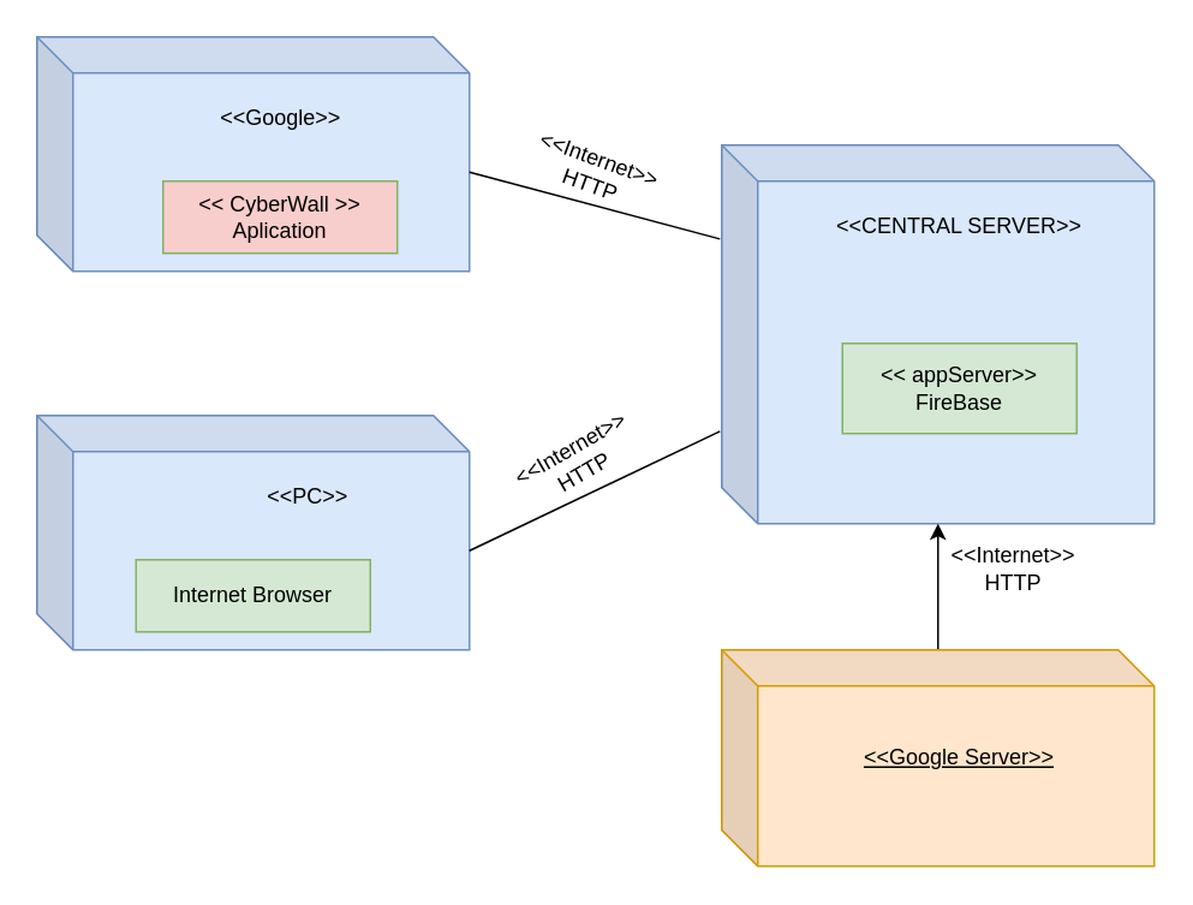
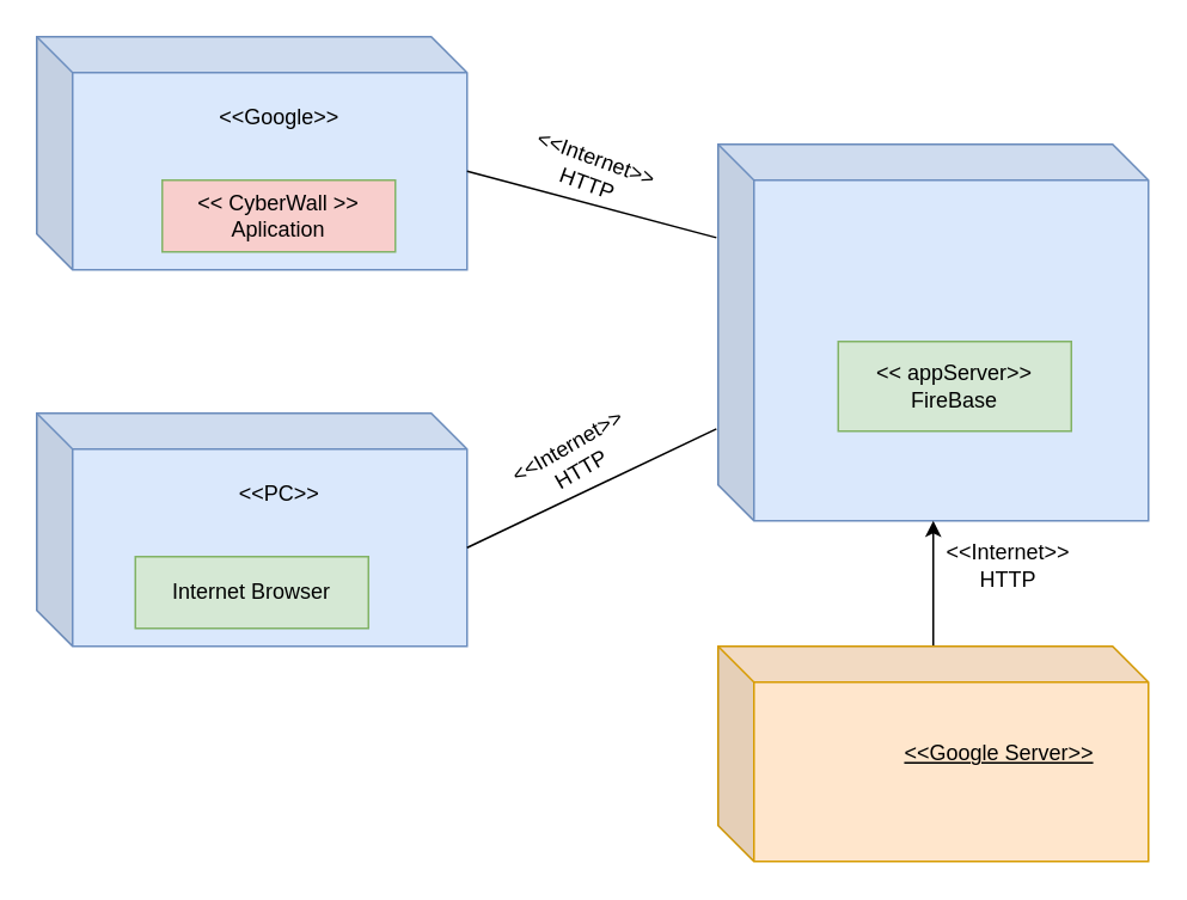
- <mxCell id="7" value="&amp;lt;&amp;lt;CENTRAL SERVER&amp;gt;&amp;gt;" style="text;html=1;strokeColor=none;fillColor=none;align=center;verticalAlign=middle;whiteSpace=wrap;rounded=0;" parent="1" vertex="1"><mxGeometry x="458" y="110" width="148" height="30" as="geometry" /></mxCell>
- <mxCell id="10" value="&amp;lt;&amp;lt;PC&amp;gt;&amp;gt;" style="text;html=1;strokeColor=none;fillColor=none;align=center;verticalAlign=middle;whiteSpace=wrap;rounded=0;" parent="1" vertex="1"><mxGeometry x="108" y="260" width="125" height="30" as="geometry" /></mxCell>
+ <mxCell id="10" value="&amp;lt;&amp;lt;PC&amp;gt;&amp;gt;" style="text;html=1;strokeColor=none;fillColor=none;align=center;verticalAlign=middle;whiteSpace=wrap;rounded=0;" parent="1" vertex="1"><mxGeometry x="93" y="260" width="125" height="30" as="geometry" /></mxCell>
- <mxCell id="18" value="&amp;lt;&amp;lt;Google Server&amp;gt;&amp;gt;" style="text;html=1;strokeColor=none;fillColor=none;align=center;verticalAlign=middle;whiteSpace=wrap;rounded=0;fontStyle=4" vertex="1" parent="1"><mxGeometry x="476.25" y="405" width="111.5" height="30" as="geometry" /></mxCell>
+ <mxCell id="18" value="&amp;lt;&amp;lt;Google Server&amp;gt;&amp;gt;" style="text;html=1;strokeColor=none;fillColor=none;align=center;verticalAlign=middle;whiteSpace=wrap;rounded=0;fontStyle=4" vertex="1" parent="1"><mxGeometry x="501.25" y="405" width="111.5" height="30" as="geometry" /></mxCell>
